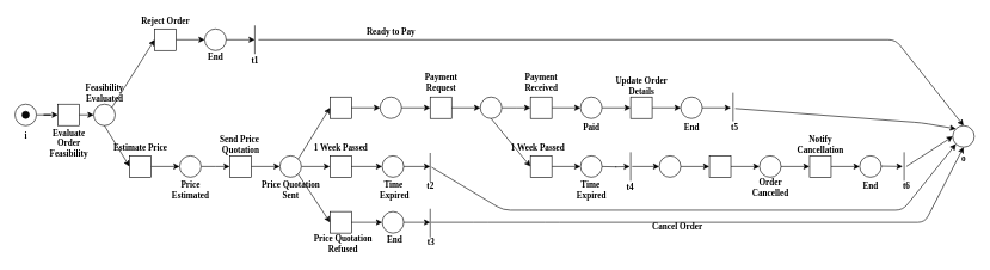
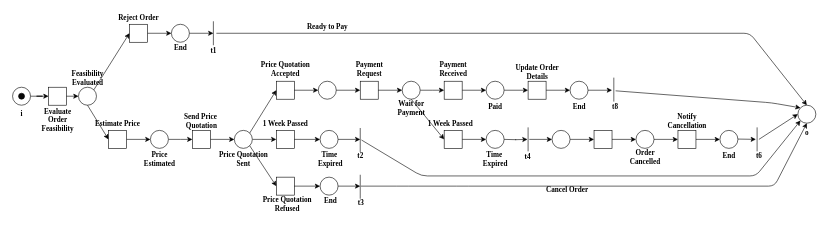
+ <mxCell id="80" value="&lt;b&gt;&lt;font face=&quot;Georgia&quot;&gt;Price Quotation&lt;br&gt;Accepted&lt;br&gt;&lt;/font&gt;&lt;/b&gt;" style="text;html=1;align=center;verticalAlign=middle;resizable=0;points=[];autosize=1;strokeColor=none;" parent="1" vertex="1"><mxGeometry x="420" y="100" width="110" height="30" as="geometry" /></mxCell>
- <mxCell id="104" value="&lt;b&gt;&lt;font face=&quot;Georgia&quot;&gt;t5&lt;/font&gt;&lt;/b&gt;" style="text;html=1;align=center;verticalAlign=middle;resizable=0;points=[];autosize=1;strokeColor=none;" parent="1" vertex="1"><mxGeometry x="1010" y="167" width="30" height="20" as="geometry" /></mxCell>
+ <mxCell id="104" value="&lt;b&gt;&lt;font face=&quot;Georgia&quot;&gt;t8&lt;/font&gt;&lt;/b&gt;" style="text;html=1;align=center;verticalAlign=middle;resizable=0;points=[];autosize=1;strokeColor=none;" parent="1" vertex="1"><mxGeometry x="1010" y="167" width="30" height="20" as="geometry" /></mxCell>
+ <mxCell id="87" value="&lt;b&gt;&lt;font face=&quot;Georgia&quot;&gt;Wait for &lt;br&gt;Payment&lt;/font&gt;&lt;/b&gt;" style="text;html=1;align=center;verticalAlign=middle;resizable=0;points=[];autosize=1;strokeColor=none;" parent="1" vertex="1"><mxGeometry x="650" y="165" width="70" height="30" as="geometry" /></mxCell>
